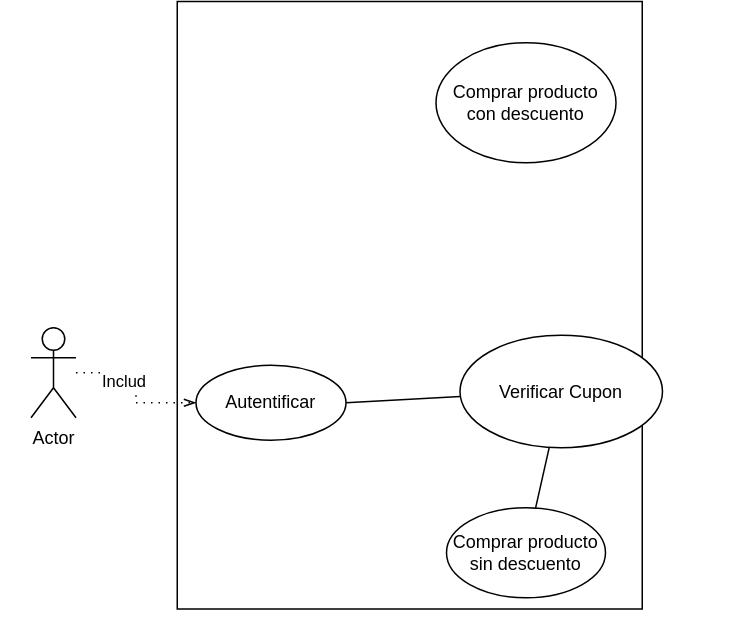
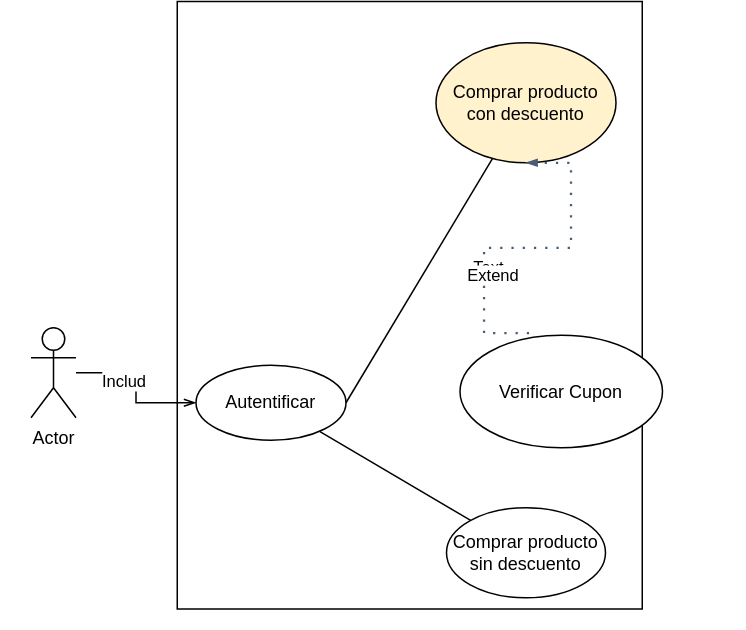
- <mxCell id="7" value="Comprar producto con descuento" style="ellipse;whiteSpace=wrap;html=1;" vertex="1" parent="1"><mxGeometry x="290" y="20" width="120" height="80" as="geometry" /></mxCell>
+ <mxCell id="7" value="Comprar producto con descuento" style="ellipse;whiteSpace=wrap;html=1;fillColor=#fff2cc;" vertex="1" parent="1"><mxGeometry x="290" y="20" width="120" height="80" as="geometry" /></mxCell>
+ <mxCell id="10" value="" style="endArrow=blockThin;html=1;strokeColor=#475E75;bendable=1;rounded=0;endFill=1;endSize=4;edgeStyle=entityRelationEdgeStyle;startArrow=none;startFill=0;startSize=4;jumpStyle=none;jumpSize=0;targetPerimeterSpacing=15;dashed=1;strokeWidth=1.5;dashPattern=1 4;exitX=0.341;exitY=-0.02;exitDx=0;exitDy=0;entryX=0.5;entryY=1;entryDx=0;entryDy=0;exitPerimeter=0;" edge="1" parent="1" source="5" target="7"><mxGeometry width="50" height="50" relative="1" as="geometry"><mxPoint x="401" y="260" as="sourcePoint" /><mxPoint x="417" y="90" as="targetPoint" /><Array as="points"><mxPoint x="397" y="220" /></Array></mxGeometry></mxCell>
+ <mxCell id="11" value="Text" style="edgeLabel;html=1;align=center;verticalAlign=middle;resizable=0;points=[];" vertex="1" connectable="0" parent="10"><mxGeometry x="-0.364" y="-2" relative="1" as="geometry"><mxPoint as="offset" /></mxGeometry></mxCell>
+ <mxCell id="12" value="Extend" style="edgeLabel;html=1;align=center;verticalAlign=middle;resizable=0;points=[];" vertex="1" connectable="0" parent="10"><mxGeometry x="-0.4" y="-5" relative="1" as="geometry"><mxPoint as="offset" /></mxGeometry></mxCell>
- <mxCell id="6" value="" style="endArrow=none;html=1;rounded=0;exitX=1;exitY=0.5;exitDx=0;exitDy=0;" edge="1" parent="1" source="4" target="5"><mxGeometry width="50" height="50" relative="1" as="geometry"><mxPoint x="260" y="270" as="sourcePoint" /><mxPoint x="310" y="220" as="targetPoint" /></mxGeometry></mxCell>
+ <mxCell id="6" value="" style="endArrow=none;html=1;rounded=0;exitX=1;exitY=0.5;exitDx=0;exitDy=0;" edge="1" parent="1" source="4" target="7"><mxGeometry width="50" height="50" relative="1" as="geometry"><mxPoint x="260" y="270" as="sourcePoint" /><mxPoint x="310" y="220" as="targetPoint" /></mxGeometry></mxCell>
- <mxCell id="13" value="" style="edgeStyle=elbowEdgeStyle;fontSize=12;html=1;endFill=0;startFill=0;endSize=6;startSize=6;dashed=1;dashPattern=1 4;endArrow=openThin;startArrow=none;rounded=0;entryX=0;entryY=0.5;entryDx=0;entryDy=0;elbow=horizontal;" edge="1" parent="1" source="3" target="4"><mxGeometry width="160" relative="1" as="geometry"><mxPoint x="40" y="240" as="sourcePoint" /><mxPoint x="200" y="240" as="targetPoint" /></mxGeometry></mxCell>
+ <mxCell id="13" value="" style="edgeStyle=elbowEdgeStyle;fontSize=12;html=1;endFill=0;startFill=0;endSize=6;startSize=6;dashed=0;dashPattern=1 4;endArrow=openThin;startArrow=none;rounded=0;entryX=0;entryY=0.5;entryDx=0;entryDy=0;elbow=horizontal;" edge="1" parent="1" source="3" target="4"><mxGeometry width="160" relative="1" as="geometry"><mxPoint x="40" y="240" as="sourcePoint" /><mxPoint x="200" y="240" as="targetPoint" /></mxGeometry></mxCell>
- <mxCell id="9" value="" style="endArrow=none;html=1;rounded=0;" edge="1" parent="1" source="8" target="5"><mxGeometry width="50" height="50" relative="1" as="geometry"><mxPoint x="310" y="310" as="sourcePoint" /><mxPoint x="360" y="260" as="targetPoint" /></mxGeometry></mxCell>
+ <mxCell id="9" value="" style="endArrow=none;html=1;rounded=0;" edge="1" parent="1" source="8" target="4"><mxGeometry width="50" height="50" relative="1" as="geometry"><mxPoint x="310" y="310" as="sourcePoint" /><mxPoint x="360" y="260" as="targetPoint" /></mxGeometry></mxCell>
